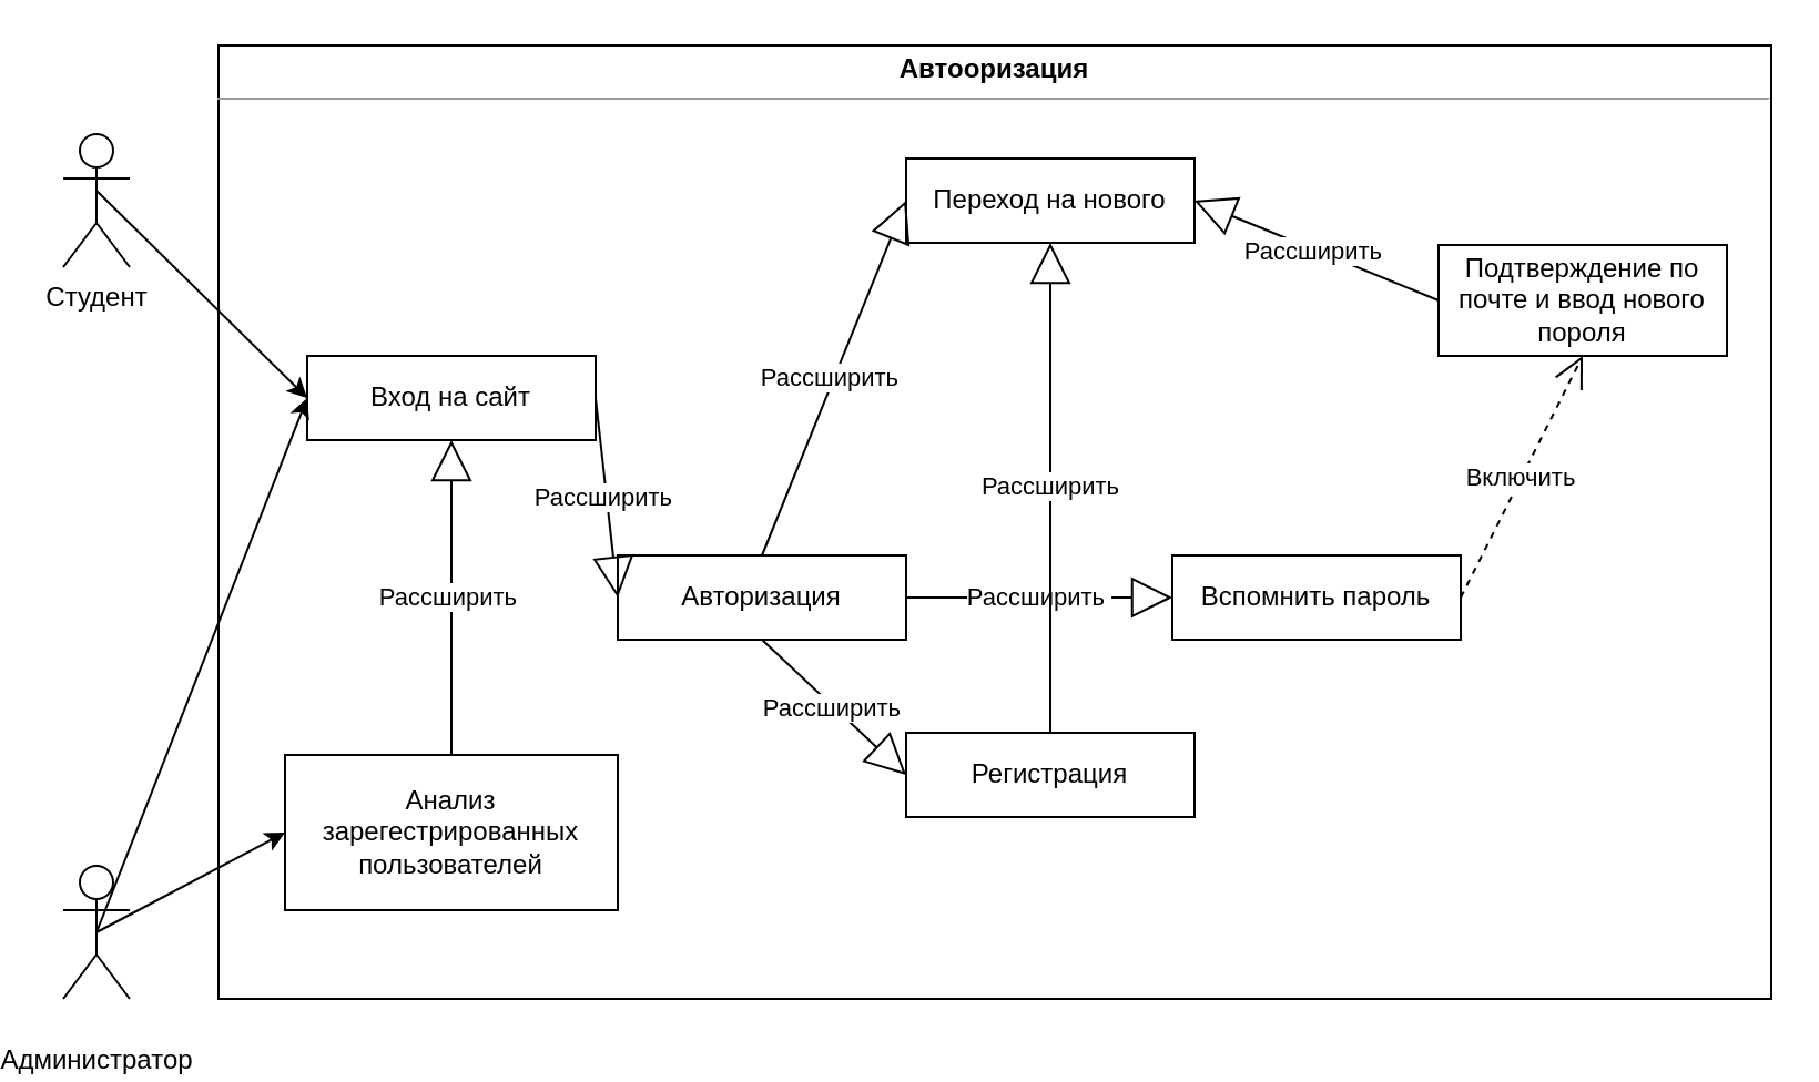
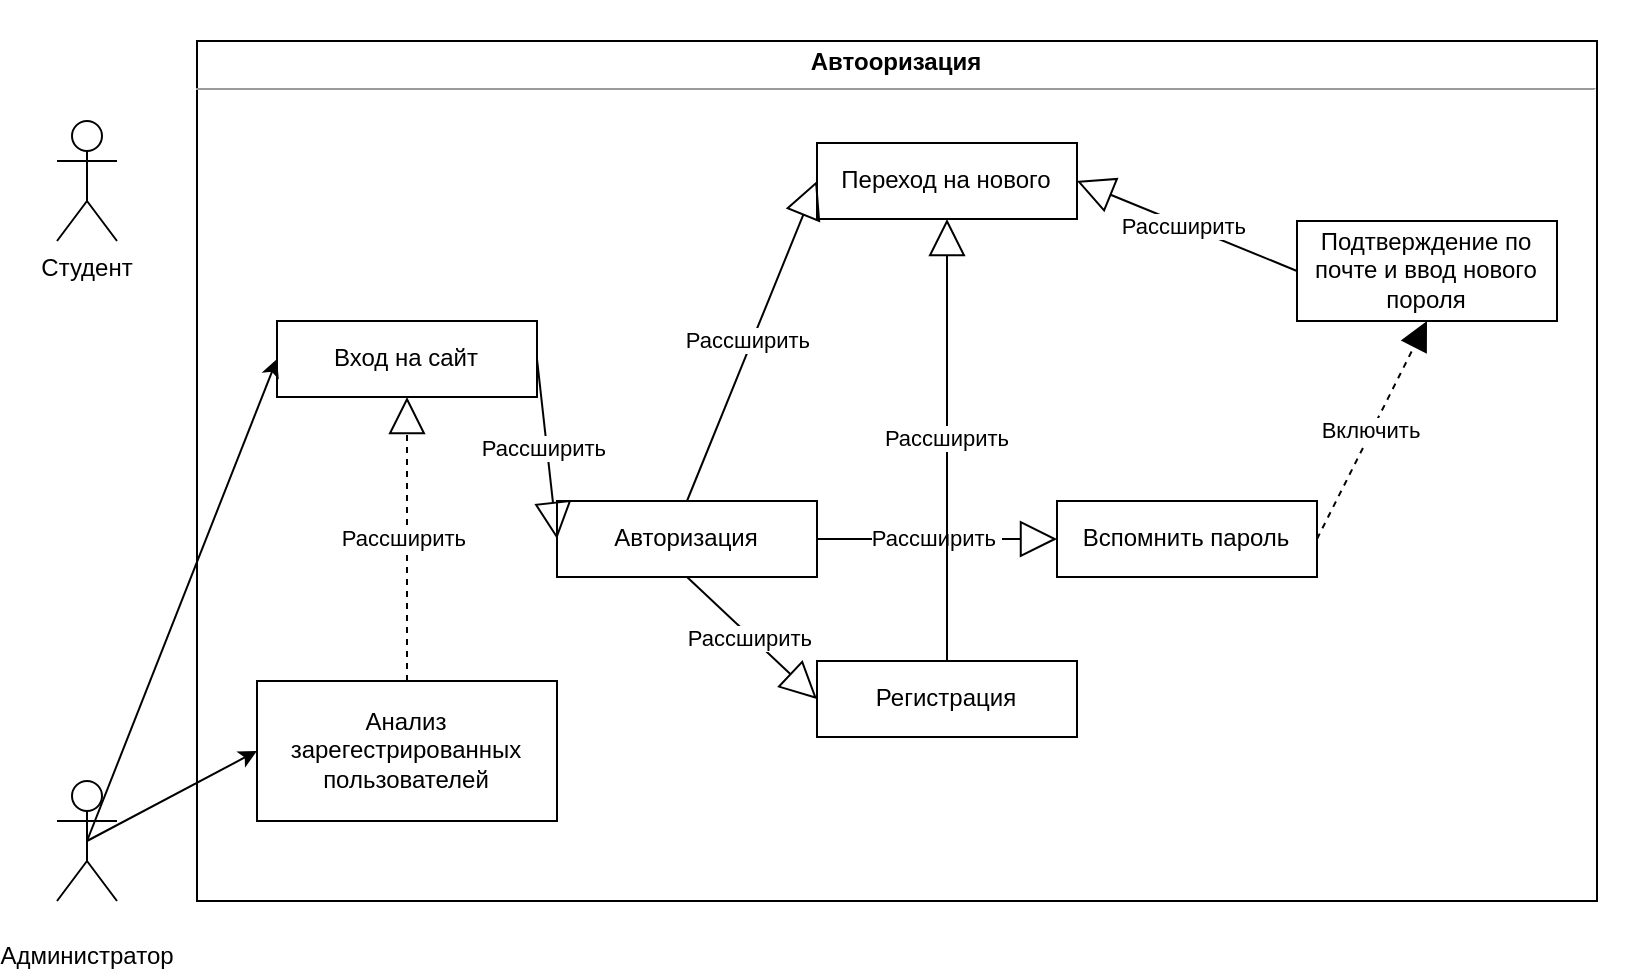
- <mxCell id="7" value="" style="endArrow=classic;html=1;rounded=0;exitX=0.501;exitY=0.425;exitDx=0;exitDy=0;exitPerimeter=0;entryX=0;entryY=0.5;entryDx=0;entryDy=0;" edge="1" parent="1" source="4" target="6"><mxGeometry width="50" height="50" relative="1" as="geometry"><mxPoint x="320" y="290" as="sourcePoint" /><mxPoint x="370" y="240" as="targetPoint" /></mxGeometry></mxCell>
- <mxCell id="16" value="Включить" style="endArrow=open;endSize=12;dashed=1;html=1;rounded=0;exitX=1;exitY=0.5;exitDx=0;exitDy=0;entryX=0.5;entryY=1;entryDx=0;entryDy=0;" edge="1" parent="1" source="11" target="13"><mxGeometry width="160" relative="1" as="geometry"><mxPoint x="205" y="350" as="sourcePoint" /><mxPoint x="205" y="210" as="targetPoint" /></mxGeometry></mxCell>
+ <mxCell id="16" value="Включить" style="endArrow=block;endSize=12;dashed=1;html=1;rounded=0;exitX=1;exitY=0.5;exitDx=0;exitDy=0;entryX=0.5;entryY=1;entryDx=0;entryDy=0;" edge="1" parent="1" source="11" target="13"><mxGeometry width="160" relative="1" as="geometry"><mxPoint x="205" y="350" as="sourcePoint" /><mxPoint x="205" y="210" as="targetPoint" /></mxGeometry></mxCell>
- <mxCell id="21" value="Рассширить&amp;nbsp;" style="endArrow=block;endSize=16;endFill=0;html=1;rounded=0;exitX=0.5;exitY=0;exitDx=0;exitDy=0;entryX=0.5;entryY=1;entryDx=0;entryDy=0;" edge="1" parent="1" source="5" target="6"><mxGeometry width="160" relative="1" as="geometry"><mxPoint x="380" y="330" as="sourcePoint" /><mxPoint x="540" y="330" as="targetPoint" /></mxGeometry></mxCell>
+ <mxCell id="21" value="Рассширить&amp;nbsp;" style="endArrow=block;endSize=16;endFill=0;html=1;rounded=0;exitX=0.5;exitY=0;exitDx=0;exitDy=0;entryX=0.5;entryY=1;entryDx=0;entryDy=0;dashed=1;" edge="1" parent="1" source="5" target="6"><mxGeometry width="160" relative="1" as="geometry"><mxPoint x="380" y="330" as="sourcePoint" /><mxPoint x="540" y="330" as="targetPoint" /></mxGeometry></mxCell>
